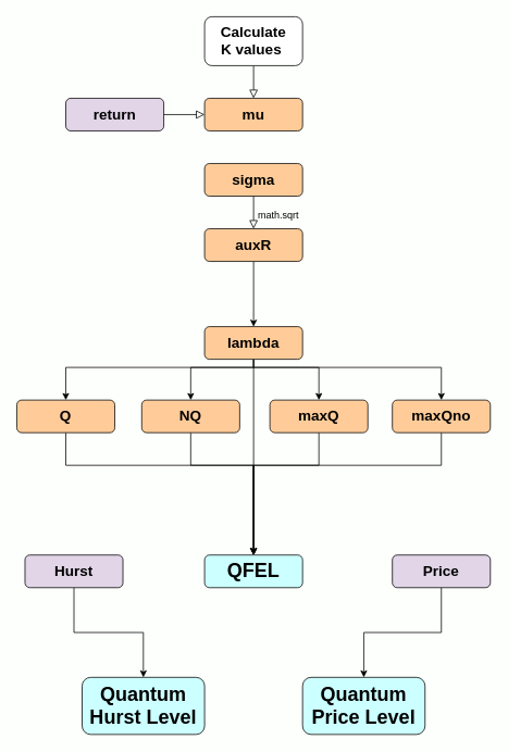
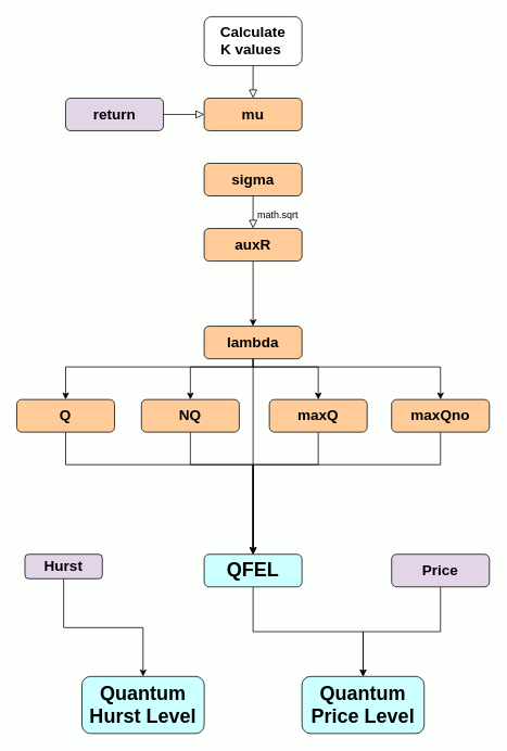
- <mxCell id="27" value="&lt;font style=&quot;font-size: 18px;&quot;&gt;&lt;b&gt;Hurst&lt;/b&gt;&lt;/font&gt;" style="rounded=1;whiteSpace=wrap;html=1;fontSize=12;glass=0;strokeWidth=1;shadow=0;fillColor=#E1D5E7;" vertex="1" parent="1"><mxGeometry x="30" y="680" width="120" height="40" as="geometry" /></mxCell>
+ <mxCell id="27" value="&lt;font style=&quot;font-size: 18px;&quot;&gt;&lt;b&gt;Hurst&lt;/b&gt;&lt;/font&gt;" style="rounded=1;whiteSpace=wrap;html=1;fontSize=12;glass=0;strokeWidth=1;shadow=0;fillColor=#E1D5E7;" vertex="1" parent="1"><mxGeometry x="30" y="680" width="95" height="30" as="geometry" /></mxCell>
+ <mxCell id="24" style="edgeStyle=orthogonalEdgeStyle;rounded=0;orthogonalLoop=1;jettySize=auto;html=1;" edge="1" parent="1" source="25" target="31"><mxGeometry relative="1" as="geometry" /></mxCell>
